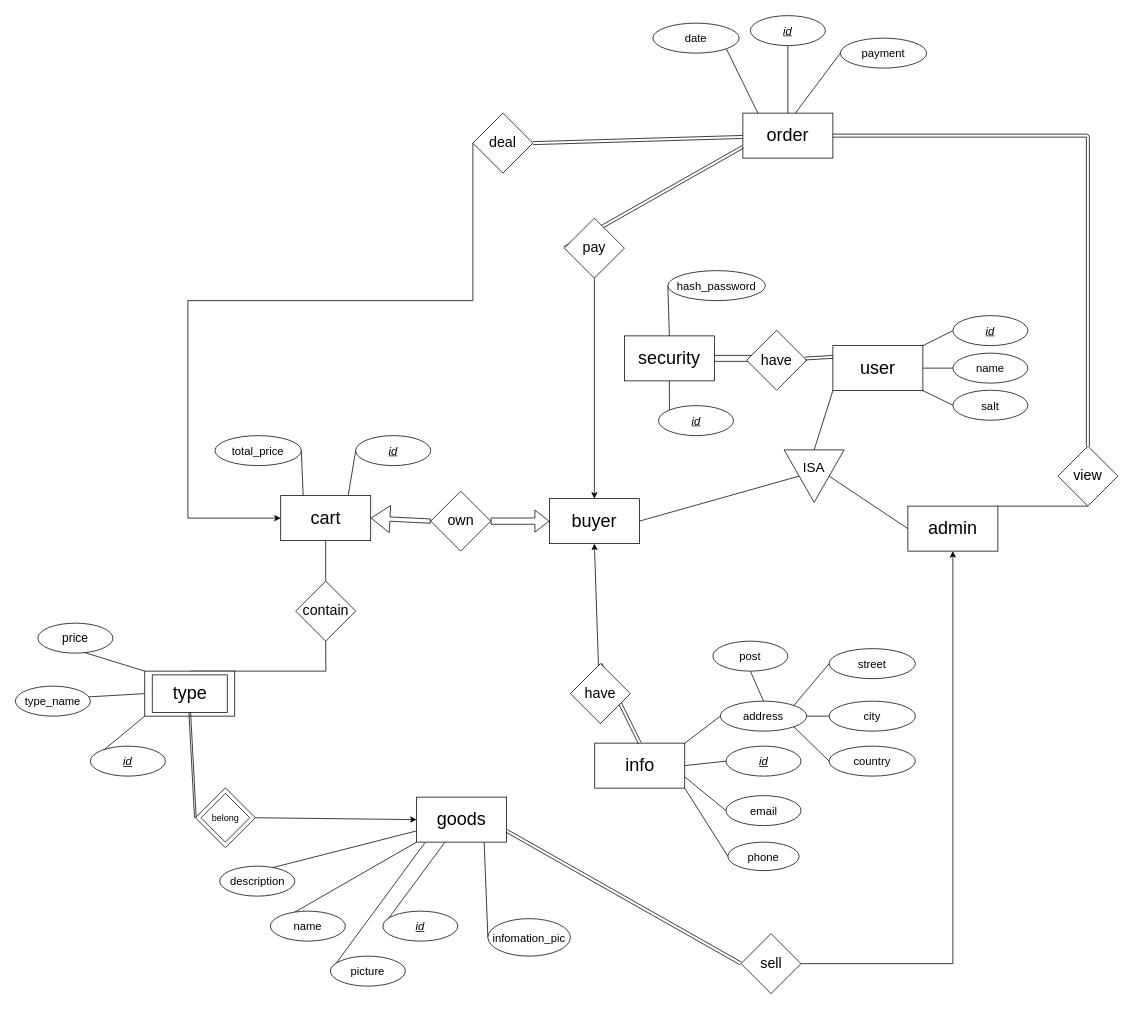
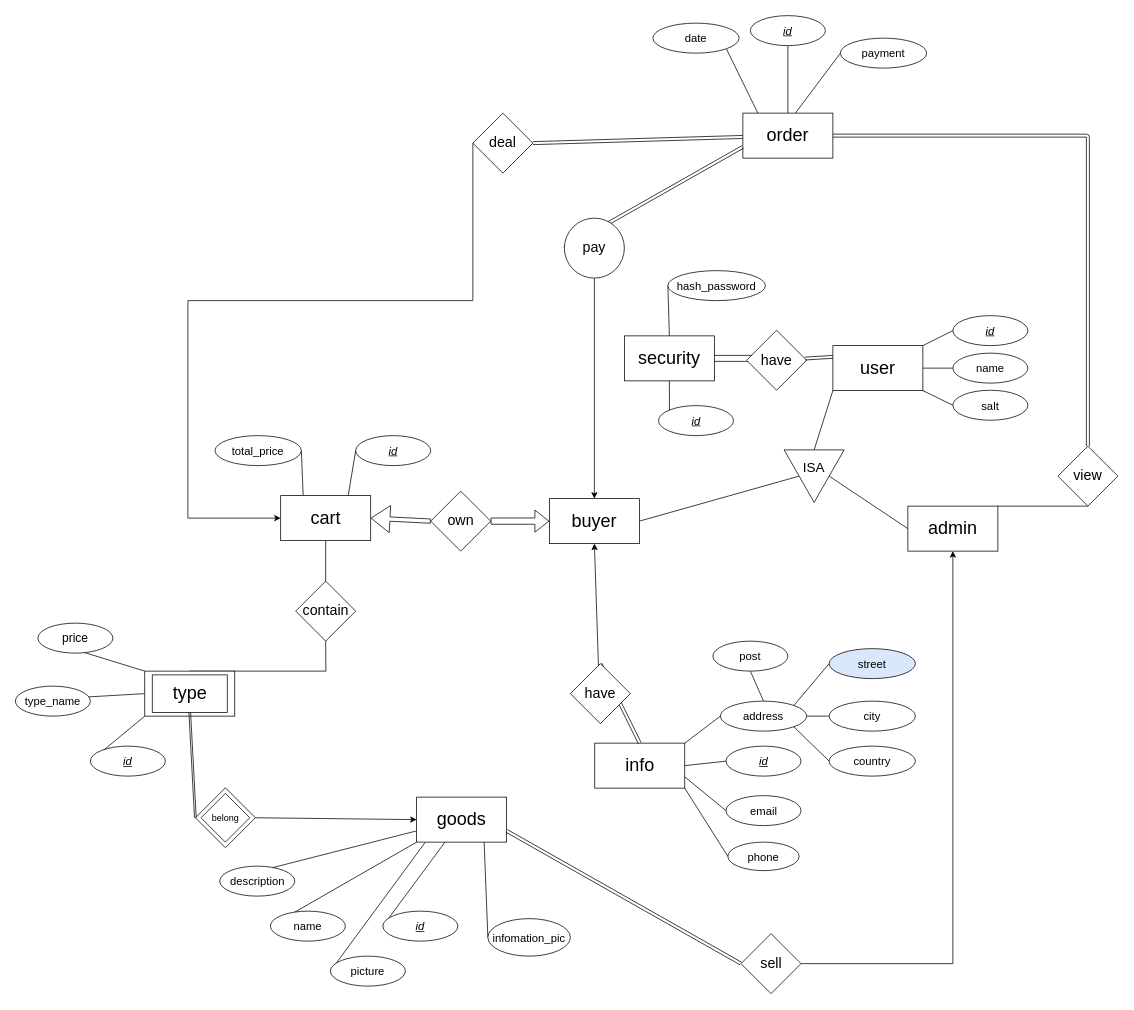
- <mxCell id="65" value="&lt;font style=&quot;font-size: 19px;&quot;&gt;pay&lt;br&gt;&lt;/font&gt;" style="rhombus;whiteSpace=wrap;html=1;" parent="1" vertex="1"><mxGeometry x="752" y="290" width="80" height="80" as="geometry" /></mxCell>
+ <mxCell id="65" value="&lt;font style=&quot;font-size: 19px;&quot;&gt;pay&lt;br&gt;&lt;/font&gt;" style="ellipse;whiteSpace=wrap;html=1;" parent="1" vertex="1"><mxGeometry x="752" y="290" width="80" height="80" as="geometry" /></mxCell>
- <mxCell id="31" value="&lt;span style=&quot;font-size: 15px;&quot;&gt;street&lt;/span&gt;" style="ellipse;whiteSpace=wrap;html=1;" parent="1" vertex="1"><mxGeometry x="1105" y="864" width="115" height="40" as="geometry" /></mxCell>
+ <mxCell id="31" value="&lt;span style=&quot;font-size: 15px;&quot;&gt;street&lt;/span&gt;" style="ellipse;whiteSpace=wrap;html=1;fillColor=#dae8fc;" parent="1" vertex="1"><mxGeometry x="1105" y="864" width="115" height="40" as="geometry" /></mxCell>
